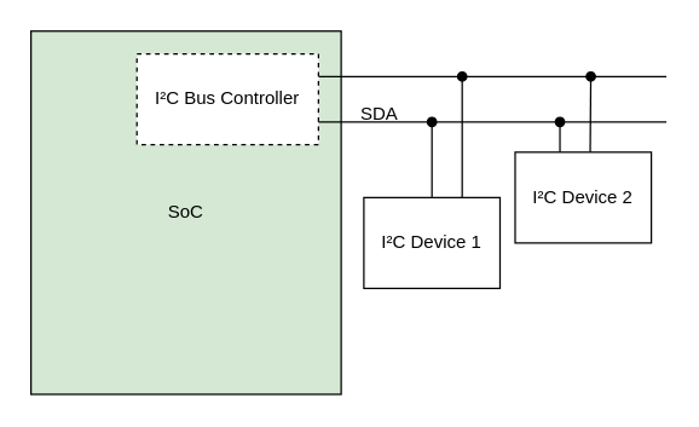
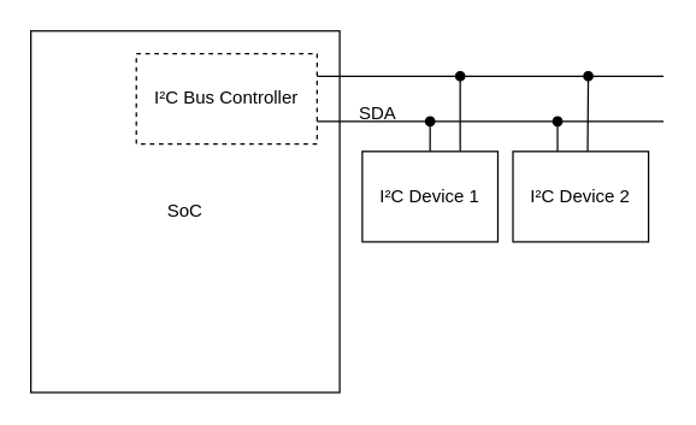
- <mxCell id="3" value="SoC" style="rounded=0;whiteSpace=wrap;html=1;fillColor=#d5e8d4;" vertex="1" parent="1"><mxGeometry x="20" y="20" width="205" height="240" as="geometry" /></mxCell>
+ <mxCell id="3" value="SoC" style="rounded=0;whiteSpace=wrap;html=1;" vertex="1" parent="1"><mxGeometry x="20" y="20" width="205" height="240" as="geometry" /></mxCell>
- <mxCell id="2" value="I²C Device 1" style="rounded=0;whiteSpace=wrap;html=1;" vertex="1" parent="1"><mxGeometry x="240" y="130" width="90" height="60" as="geometry" /></mxCell>
+ <mxCell id="2" value="I²C Device 1" style="rounded=0;whiteSpace=wrap;html=1;" vertex="1" parent="1"><mxGeometry x="240" y="100" width="90" height="60" as="geometry" /></mxCell>
